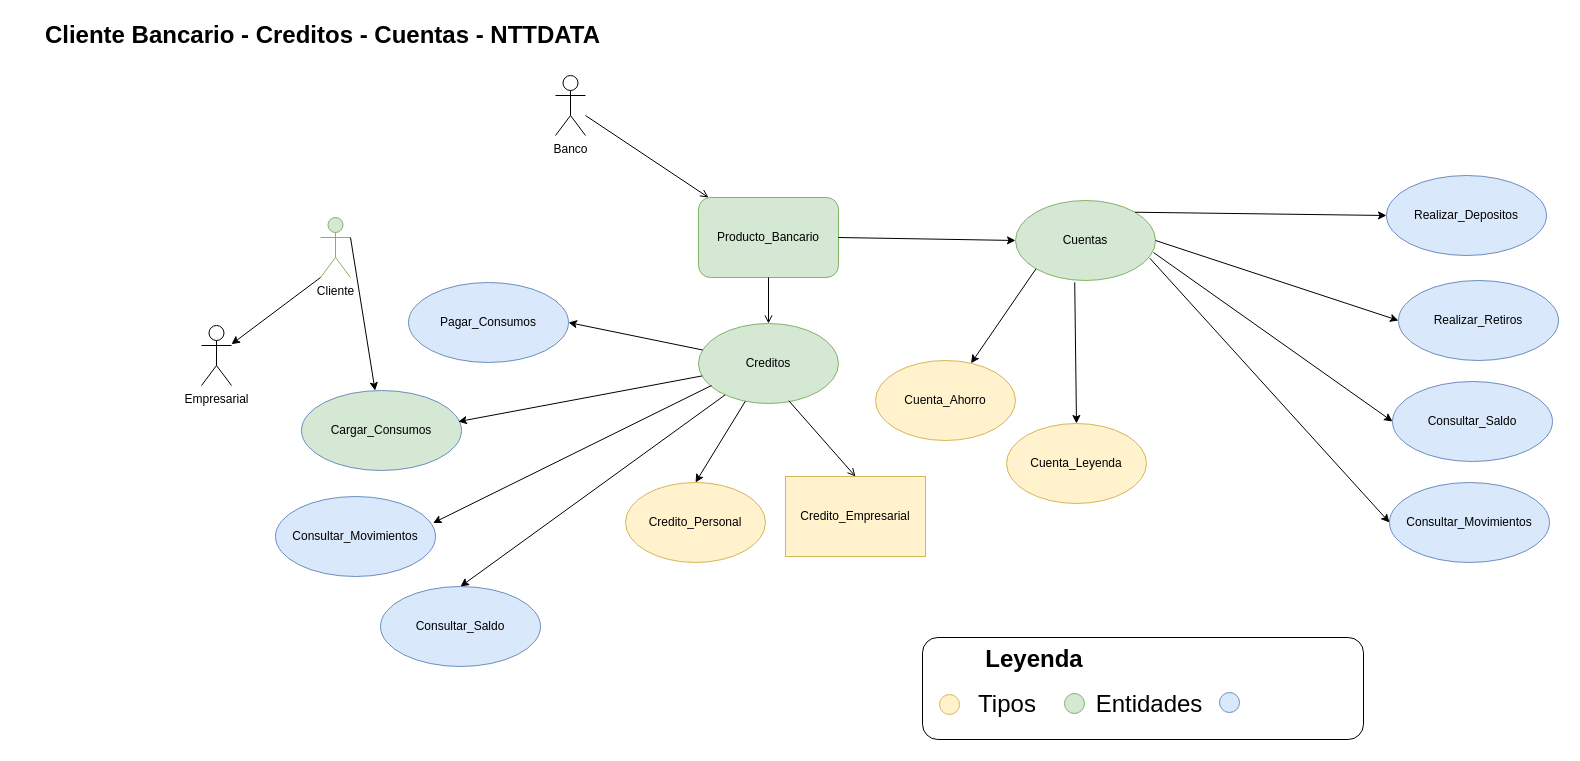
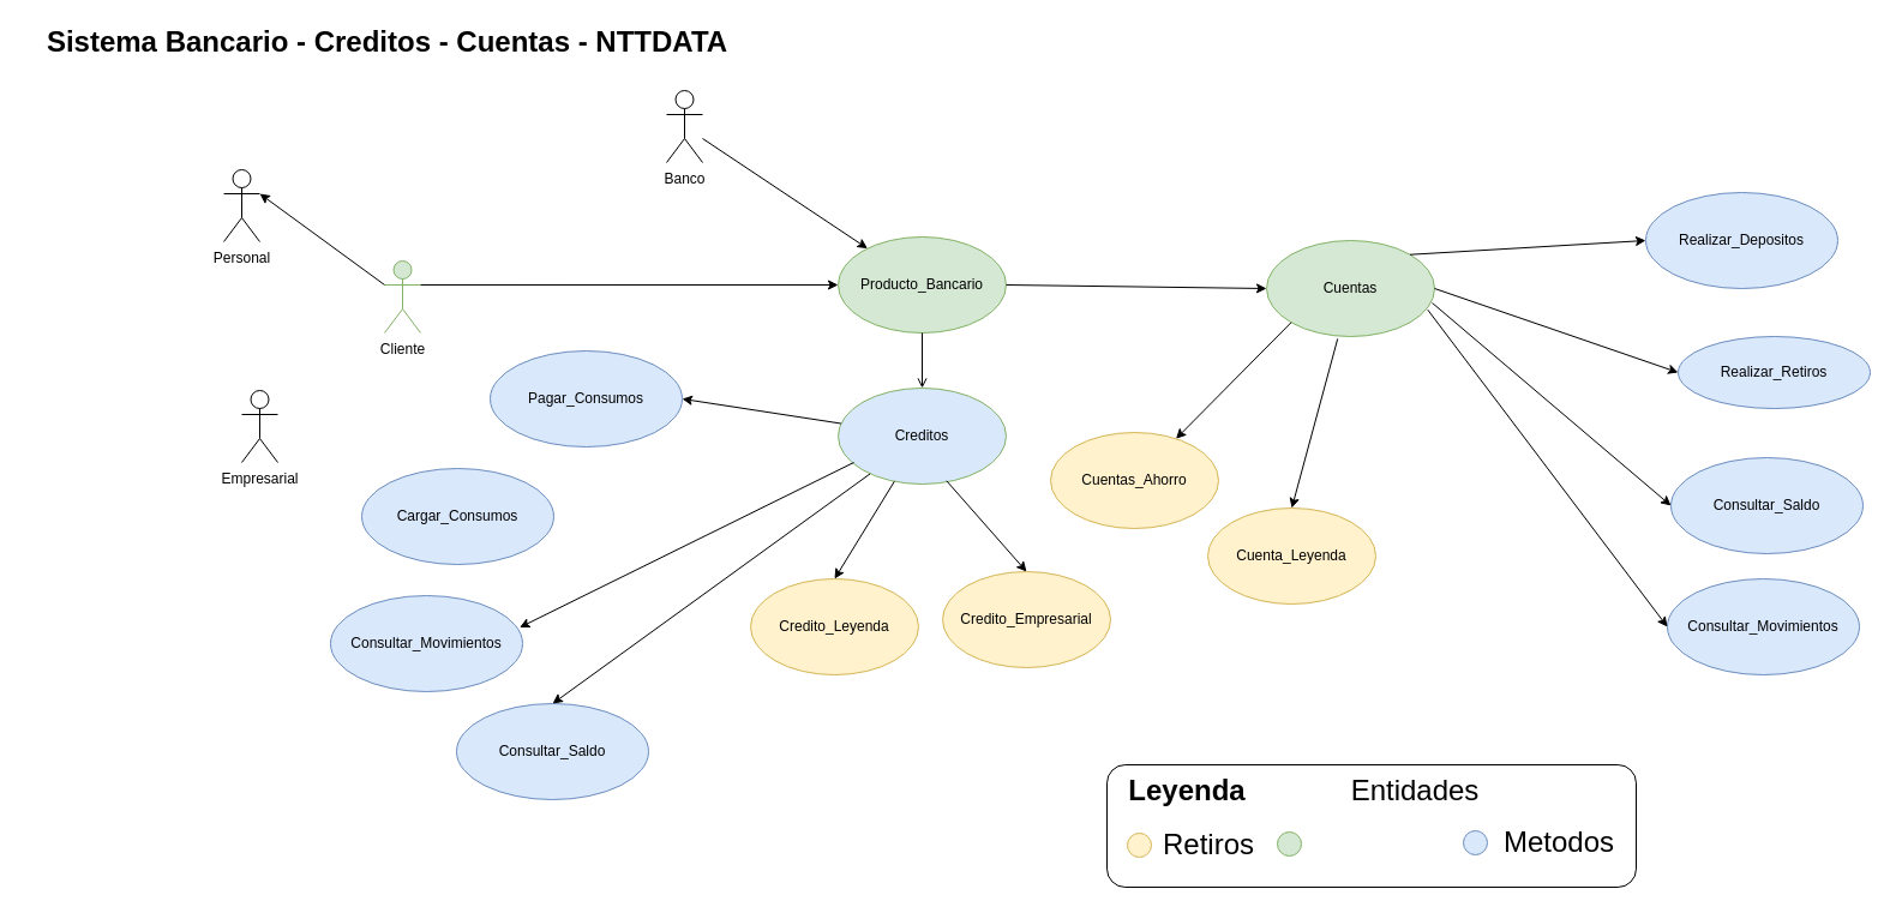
- <mxCell id="35" value="Cliente Bancario - Creditos - Cuentas - NTTDATA" style="text;html=1;align=center;verticalAlign=middle;whiteSpace=wrap;rounded=0;fontSize=24;fontStyle=1" parent="1" vertex="1"><mxGeometry x="20" y="20" width="605" height="30" as="geometry" /></mxCell>
+ <mxCell id="35" value="Sistema Bancario - Creditos - Cuentas - NTTDATA" style="text;html=1;align=center;verticalAlign=middle;whiteSpace=wrap;rounded=0;fontSize=24;fontStyle=1" parent="1" vertex="1"><mxGeometry x="20" y="20" width="605" height="30" as="geometry" /></mxCell>
+ <mxCell id="4" value="Personal" style="shape=umlActor;verticalLabelPosition=bottom;verticalAlign=top;html=1;outlineConnect=0;" parent="1" vertex="1"><mxGeometry x="186" y="141" width="30" height="60" as="geometry" /></mxCell>
- <mxCell id="11" value="" style="endArrow=open;html=1;rounded=0;" parent="1" source="10" target="3" edge="1"><mxGeometry width="50" height="50" relative="1" as="geometry"><mxPoint x="589" y="568" as="sourcePoint" /><mxPoint x="639" y="518" as="targetPoint" /></mxGeometry></mxCell>
+ <mxCell id="11" value="" style="endArrow=classic;html=1;rounded=0;" parent="1" source="10" target="3" edge="1"><mxGeometry width="50" height="50" relative="1" as="geometry"><mxPoint x="589" y="568" as="sourcePoint" /><mxPoint x="639" y="518" as="targetPoint" /></mxGeometry></mxCell>
+ <mxCell id="6" value="" style="endArrow=classic;html=1;rounded=0;entryX=1;entryY=0.333;entryDx=0;entryDy=0;entryPerimeter=0;exitX=0;exitY=0.333;exitDx=0;exitDy=0;exitPerimeter=0;" parent="1" source="2" target="4" edge="1"><mxGeometry width="50" height="50" relative="1" as="geometry"><mxPoint x="410" y="517" as="sourcePoint" /><mxPoint x="460" y="467" as="targetPoint" /></mxGeometry></mxCell>
- <mxCell id="12" value="Realizar_Depositos" style="ellipse;whiteSpace=wrap;html=1;fillColor=#dae8fc;strokeColor=#6c8ebf;" parent="1" vertex="1"><mxGeometry x="1386" y="175" width="160" height="80" as="geometry" /></mxCell>
+ <mxCell id="12" value="Realizar_Depositos" style="ellipse;whiteSpace=wrap;html=1;fillColor=#dae8fc;strokeColor=#6c8ebf;" parent="1" vertex="1"><mxGeometry x="1371" y="160" width="160" height="80" as="geometry" /></mxCell>
- <mxCell id="3" value="Producto_Bancario" style="whiteSpace=wrap;html=1;fillColor=#d5e8d4;strokeColor=#82b366;rounded=1;" parent="1" vertex="1"><mxGeometry x="698" y="197" width="140" height="80" as="geometry" /></mxCell>
+ <mxCell id="3" value="Producto_Bancario" style="ellipse;whiteSpace=wrap;html=1;fillColor=#d5e8d4;strokeColor=#82b366;" parent="1" vertex="1"><mxGeometry x="698" y="197" width="140" height="80" as="geometry" /></mxCell>
- <mxCell id="28" value="Cuentas" style="ellipse;whiteSpace=wrap;html=1;fillColor=#d5e8d4;strokeColor=#82b366;" parent="1" vertex="1"><mxGeometry x="1015" y="200" width="140" height="80" as="geometry" /></mxCell>
+ <mxCell id="28" value="Cuentas" style="ellipse;whiteSpace=wrap;html=1;fillColor=#d5e8d4;strokeColor=#82b366;" parent="1" vertex="1"><mxGeometry x="1055" y="200" width="140" height="80" as="geometry" /></mxCell>
- <mxCell id="26" value="" style="endArrow=classic;html=1;rounded=0;exitX=0;exitY=1;exitDx=0;exitDy=0;exitPerimeter=0;" parent="1" source="2" target="5" edge="1"><mxGeometry width="50" height="50" relative="1" as="geometry"><mxPoint x="330" y="247" as="sourcePoint" /><mxPoint x="247" y="225" as="targetPoint" /></mxGeometry></mxCell>
- <mxCell id="9" value="" style="endArrow=classic;html=1;rounded=0;exitX=1;exitY=0.333;exitDx=0;exitDy=0;exitPerimeter=0;" parent="1" source="2" target="25" edge="1"><mxGeometry width="50" height="50" relative="1" as="geometry"><mxPoint x="309" y="428" as="sourcePoint" /><mxPoint x="359" y="378" as="targetPoint" /></mxGeometry></mxCell>
+ <mxCell id="9" value="" style="endArrow=classic;html=1;rounded=0;exitX=1;exitY=0.333;exitDx=0;exitDy=0;exitPerimeter=0;" parent="1" source="2" target="3" edge="1"><mxGeometry width="50" height="50" relative="1" as="geometry"><mxPoint x="309" y="428" as="sourcePoint" /><mxPoint x="359" y="378" as="targetPoint" /></mxGeometry></mxCell>
- <mxCell id="13" value="Realizar_Retiros" style="ellipse;whiteSpace=wrap;html=1;fillColor=#dae8fc;strokeColor=#6c8ebf;" parent="1" vertex="1"><mxGeometry x="1398" y="280" width="160" height="80" as="geometry" /></mxCell>
+ <mxCell id="13" value="Realizar_Retiros" style="ellipse;whiteSpace=wrap;html=1;fillColor=#dae8fc;strokeColor=#6c8ebf;" parent="1" vertex="1"><mxGeometry x="1398" y="280" width="160" height="60" as="geometry" /></mxCell>
- <mxCell id="38" value="Pagar_Consumos" style="ellipse;whiteSpace=wrap;html=1;fillColor=#dae8fc;strokeColor=#6c8ebf;" parent="1" vertex="1"><mxGeometry x="408" y="282" width="160" height="80" as="geometry" /></mxCell>
+ <mxCell id="38" value="Pagar_Consumos" style="ellipse;whiteSpace=wrap;html=1;fillColor=#dae8fc;strokeColor=#6c8ebf;" parent="1" vertex="1"><mxGeometry x="408" y="292" width="160" height="80" as="geometry" /></mxCell>
- <mxCell id="29" value="Creditos" style="ellipse;whiteSpace=wrap;html=1;fillColor=#d5e8d4;strokeColor=#82b366;" parent="1" vertex="1"><mxGeometry x="698" y="323" width="140" height="80" as="geometry" /></mxCell>
+ <mxCell id="29" value="Creditos" style="ellipse;whiteSpace=wrap;html=1;fillColor=#dae8fc;strokeColor=#82b366;" parent="1" vertex="1"><mxGeometry x="698" y="323" width="140" height="80" as="geometry" /></mxCell>
- <mxCell id="44" value="" style="endArrow=classic;html=1;rounded=0;entryX=0.98;entryY=0.389;entryDx=0;entryDy=0;entryPerimeter=0;" parent="1" source="29" target="25" edge="1"><mxGeometry width="50" height="50" relative="1" as="geometry"><mxPoint x="565" y="410" as="sourcePoint" /><mxPoint x="468" y="410" as="targetPoint" /></mxGeometry></mxCell>
- <mxCell id="7" value="Cuenta_Ahorro" style="ellipse;whiteSpace=wrap;html=1;fillColor=#fff2cc;strokeColor=#d6b656;" parent="1" vertex="1"><mxGeometry x="875" y="360" width="140" height="80" as="geometry" /></mxCell>
+ <mxCell id="7" value="Cuentas_Ahorro" style="ellipse;whiteSpace=wrap;html=1;fillColor=#fff2cc;strokeColor=#d6b656;" parent="1" vertex="1"><mxGeometry x="875" y="360" width="140" height="80" as="geometry" /></mxCell>
- <mxCell id="25" value="Cargar_Consumos" style="ellipse;whiteSpace=wrap;html=1;fillColor=#d5e8d4;strokeColor=#6c8ebf;" parent="1" vertex="1"><mxGeometry x="301" y="390" width="160" height="80" as="geometry" /></mxCell>
+ <mxCell id="25" value="Cargar_Consumos" style="ellipse;whiteSpace=wrap;html=1;fillColor=#dae8fc;strokeColor=#6c8ebf;" parent="1" vertex="1"><mxGeometry x="301" y="390" width="160" height="80" as="geometry" /></mxCell>
- <mxCell id="34" value="" style="endArrow=open;html=1;rounded=0;exitX=0.645;exitY=0.966;exitDx=0;exitDy=0;entryX=0.5;entryY=0;entryDx=0;entryDy=0;exitPerimeter=0;" parent="1" source="29" target="32" edge="1"><mxGeometry width="50" height="50" relative="1" as="geometry"><mxPoint x="395" y="483" as="sourcePoint" /><mxPoint x="228" y="583" as="targetPoint" /></mxGeometry></mxCell>
+ <mxCell id="34" value="" style="endArrow=classic;html=1;rounded=0;exitX=0.645;exitY=0.966;exitDx=0;exitDy=0;entryX=0.5;entryY=0;entryDx=0;entryDy=0;exitPerimeter=0;" parent="1" source="29" target="32" edge="1"><mxGeometry width="50" height="50" relative="1" as="geometry"><mxPoint x="395" y="483" as="sourcePoint" /><mxPoint x="228" y="583" as="targetPoint" /></mxGeometry></mxCell>
- <mxCell id="32" value="Credito_Empresarial" style="whiteSpace=wrap;html=1;fillColor=#fff2cc;strokeColor=#d6b656;rounded=0;" parent="1" vertex="1"><mxGeometry x="785" y="476" width="140" height="80" as="geometry" /></mxCell>
+ <mxCell id="32" value="Credito_Empresarial" style="ellipse;whiteSpace=wrap;html=1;fillColor=#fff2cc;strokeColor=#d6b656;" parent="1" vertex="1"><mxGeometry x="785" y="476" width="140" height="80" as="geometry" /></mxCell>
- <mxCell id="27" value="Credito_Personal" style="ellipse;whiteSpace=wrap;html=1;fillColor=#fff2cc;strokeColor=#d6b656;" parent="1" vertex="1"><mxGeometry x="625" y="482" width="140" height="80" as="geometry" /></mxCell>
+ <mxCell id="27" value="Credito_Leyenda" style="ellipse;whiteSpace=wrap;html=1;fillColor=#fff2cc;strokeColor=#d6b656;" parent="1" vertex="1"><mxGeometry x="625" y="482" width="140" height="80" as="geometry" /></mxCell>
- <mxCell id="17" value="Leyenda" style="text;html=1;align=center;verticalAlign=middle;whiteSpace=wrap;rounded=0;fontSize=24;fontStyle=1" parent="16" vertex="1"><mxGeometry x="62" y="7" width="100" height="30" as="geometry" /></mxCell>
+ <mxCell id="17" value="Leyenda" style="text;html=1;align=center;verticalAlign=middle;whiteSpace=wrap;rounded=0;fontSize=24;fontStyle=1" parent="16" vertex="1"><mxGeometry x="17" y="7" width="100" height="30" as="geometry" /></mxCell>
+ <mxCell id="23" value="Metodos" style="text;html=1;align=center;verticalAlign=middle;whiteSpace=wrap;rounded=0;fontSize=24;fontStyle=0" parent="16" vertex="1"><mxGeometry x="317" y="50" width="120" height="30" as="geometry" /></mxCell>
- <mxCell id="22" value="Tipos" style="text;html=1;align=center;verticalAlign=middle;whiteSpace=wrap;rounded=0;fontSize=24;fontStyle=0" parent="16" vertex="1"><mxGeometry x="25" y="52" width="120" height="30" as="geometry" /></mxCell>
+ <mxCell id="22" value="Retiros" style="text;html=1;align=center;verticalAlign=middle;whiteSpace=wrap;rounded=0;fontSize=24;fontStyle=0" parent="16" vertex="1"><mxGeometry x="25" y="52" width="120" height="30" as="geometry" /></mxCell>
- <mxCell id="21" value="Entidades" style="text;html=1;align=center;verticalAlign=middle;whiteSpace=wrap;rounded=0;fontSize=24;fontStyle=0" parent="16" vertex="1"><mxGeometry x="167" y="52" width="120" height="30" as="geometry" /></mxCell>
+ <mxCell id="21" value="Entidades" style="text;html=1;align=center;verticalAlign=middle;whiteSpace=wrap;rounded=0;fontSize=24;fontStyle=0" parent="16" vertex="1"><mxGeometry x="197" y="7" width="120" height="30" as="geometry" /></mxCell>
